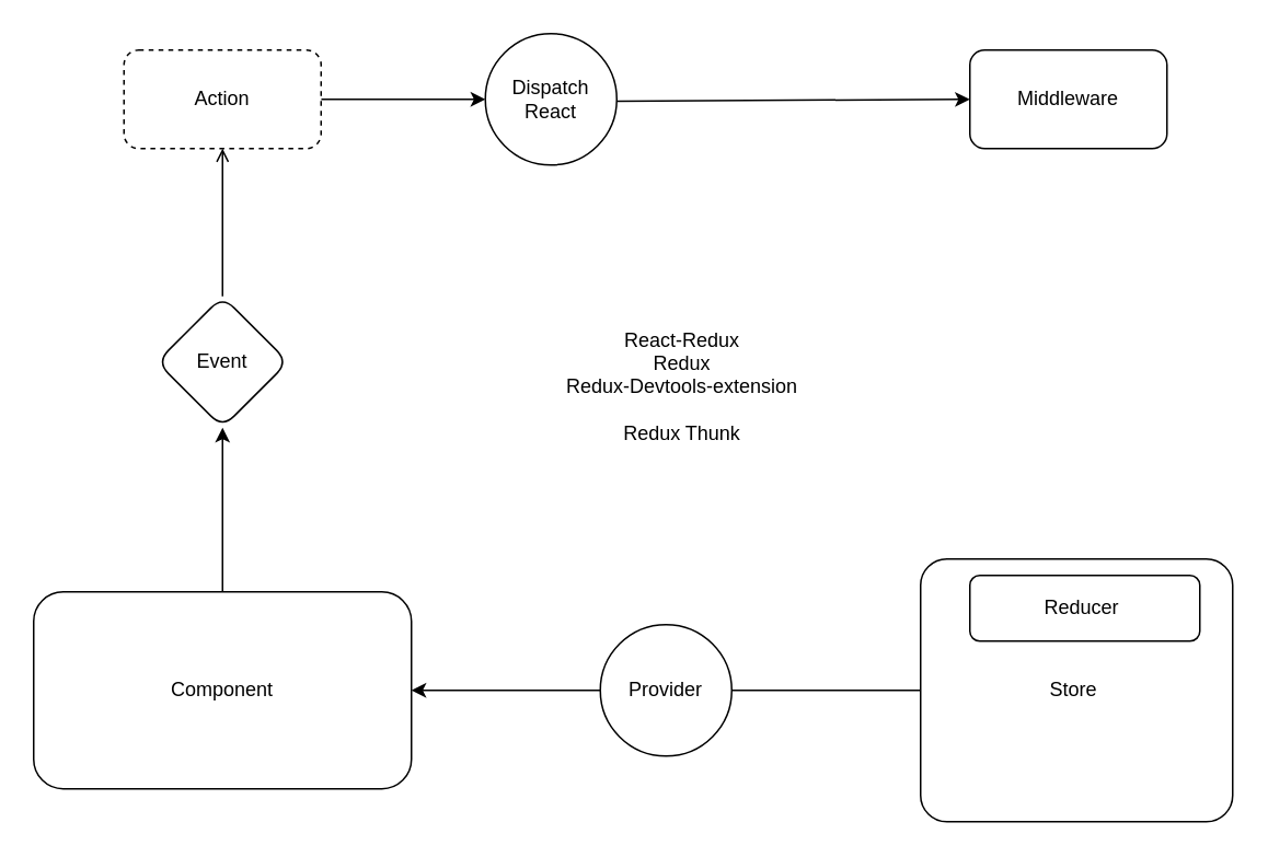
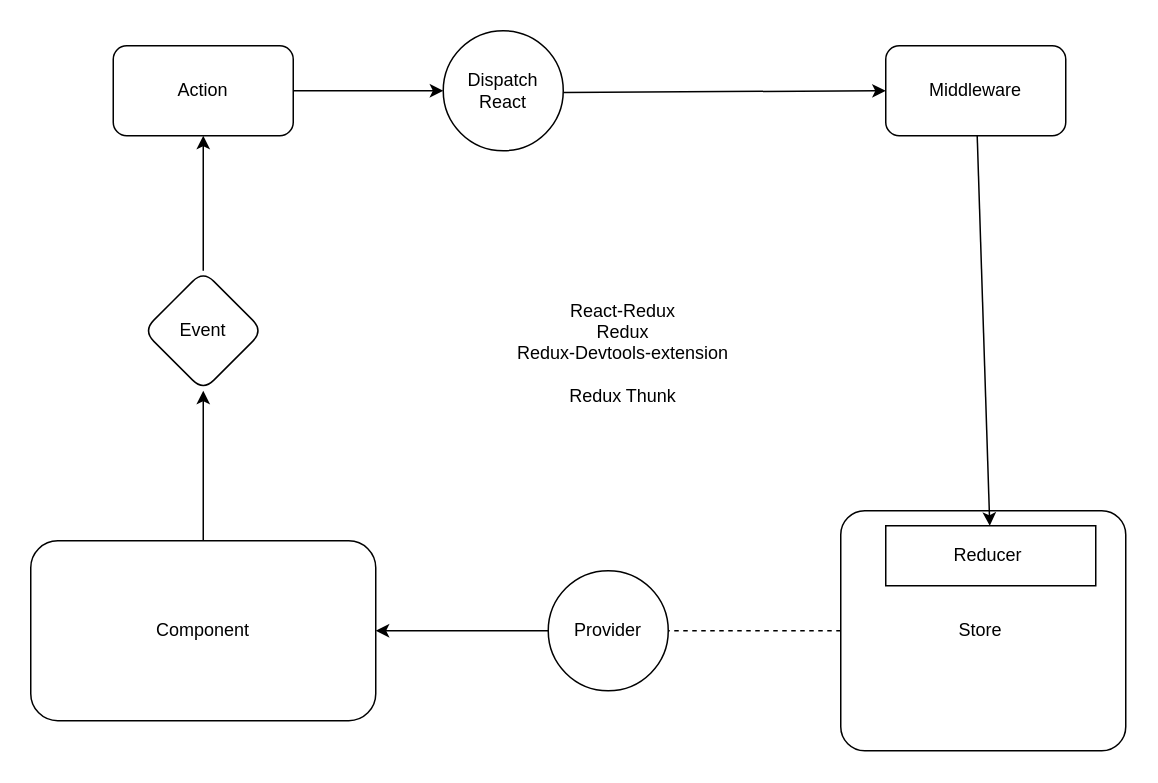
- <mxCell id="12" value="Action" style="whiteSpace=wrap;html=1;rounded=1;dashed=1;" parent="1" vertex="1"><mxGeometry x="75" y="30" width="120" height="60" as="geometry" /></mxCell>
+ <mxCell id="12" value="Action" style="whiteSpace=wrap;html=1;rounded=1;" parent="1" vertex="1"><mxGeometry x="75" y="30" width="120" height="60" as="geometry" /></mxCell>
- <mxCell id="9" value="" style="edgeStyle=none;html=1;endArrow=open;" parent="1" source="10" target="12" edge="1"><mxGeometry relative="1" as="geometry" /></mxCell>
+ <mxCell id="9" value="" style="edgeStyle=none;html=1;" parent="1" source="10" target="12" edge="1"><mxGeometry relative="1" as="geometry" /></mxCell>
+ <mxCell id="15" style="edgeStyle=none;html=1;" parent="1" source="16" target="4" edge="1"><mxGeometry relative="1" as="geometry" /></mxCell>
- <mxCell id="4" value="Reducer&amp;nbsp;" style="rounded=1;whiteSpace=wrap;html=1;" parent="1" vertex="1"><mxGeometry x="590" y="350" width="140" height="40" as="geometry" /></mxCell>
+ <mxCell id="4" value="Reducer&amp;nbsp;" style="whiteSpace=wrap;html=1;rounded=0;" parent="1" vertex="1"><mxGeometry x="590" y="350" width="140" height="40" as="geometry" /></mxCell>
- <mxCell id="7" value="" style="edgeStyle=none;html=1;endArrow=none;" parent="1" source="3" target="8" edge="1"><mxGeometry relative="1" as="geometry"><mxPoint x="560" y="420" as="sourcePoint" /><mxPoint x="250" y="420" as="targetPoint" /></mxGeometry></mxCell>
+ <mxCell id="7" value="" style="edgeStyle=none;html=1;endArrow=none;dashed=1;" parent="1" source="3" target="8" edge="1"><mxGeometry relative="1" as="geometry"><mxPoint x="560" y="420" as="sourcePoint" /><mxPoint x="250" y="420" as="targetPoint" /></mxGeometry></mxCell>
